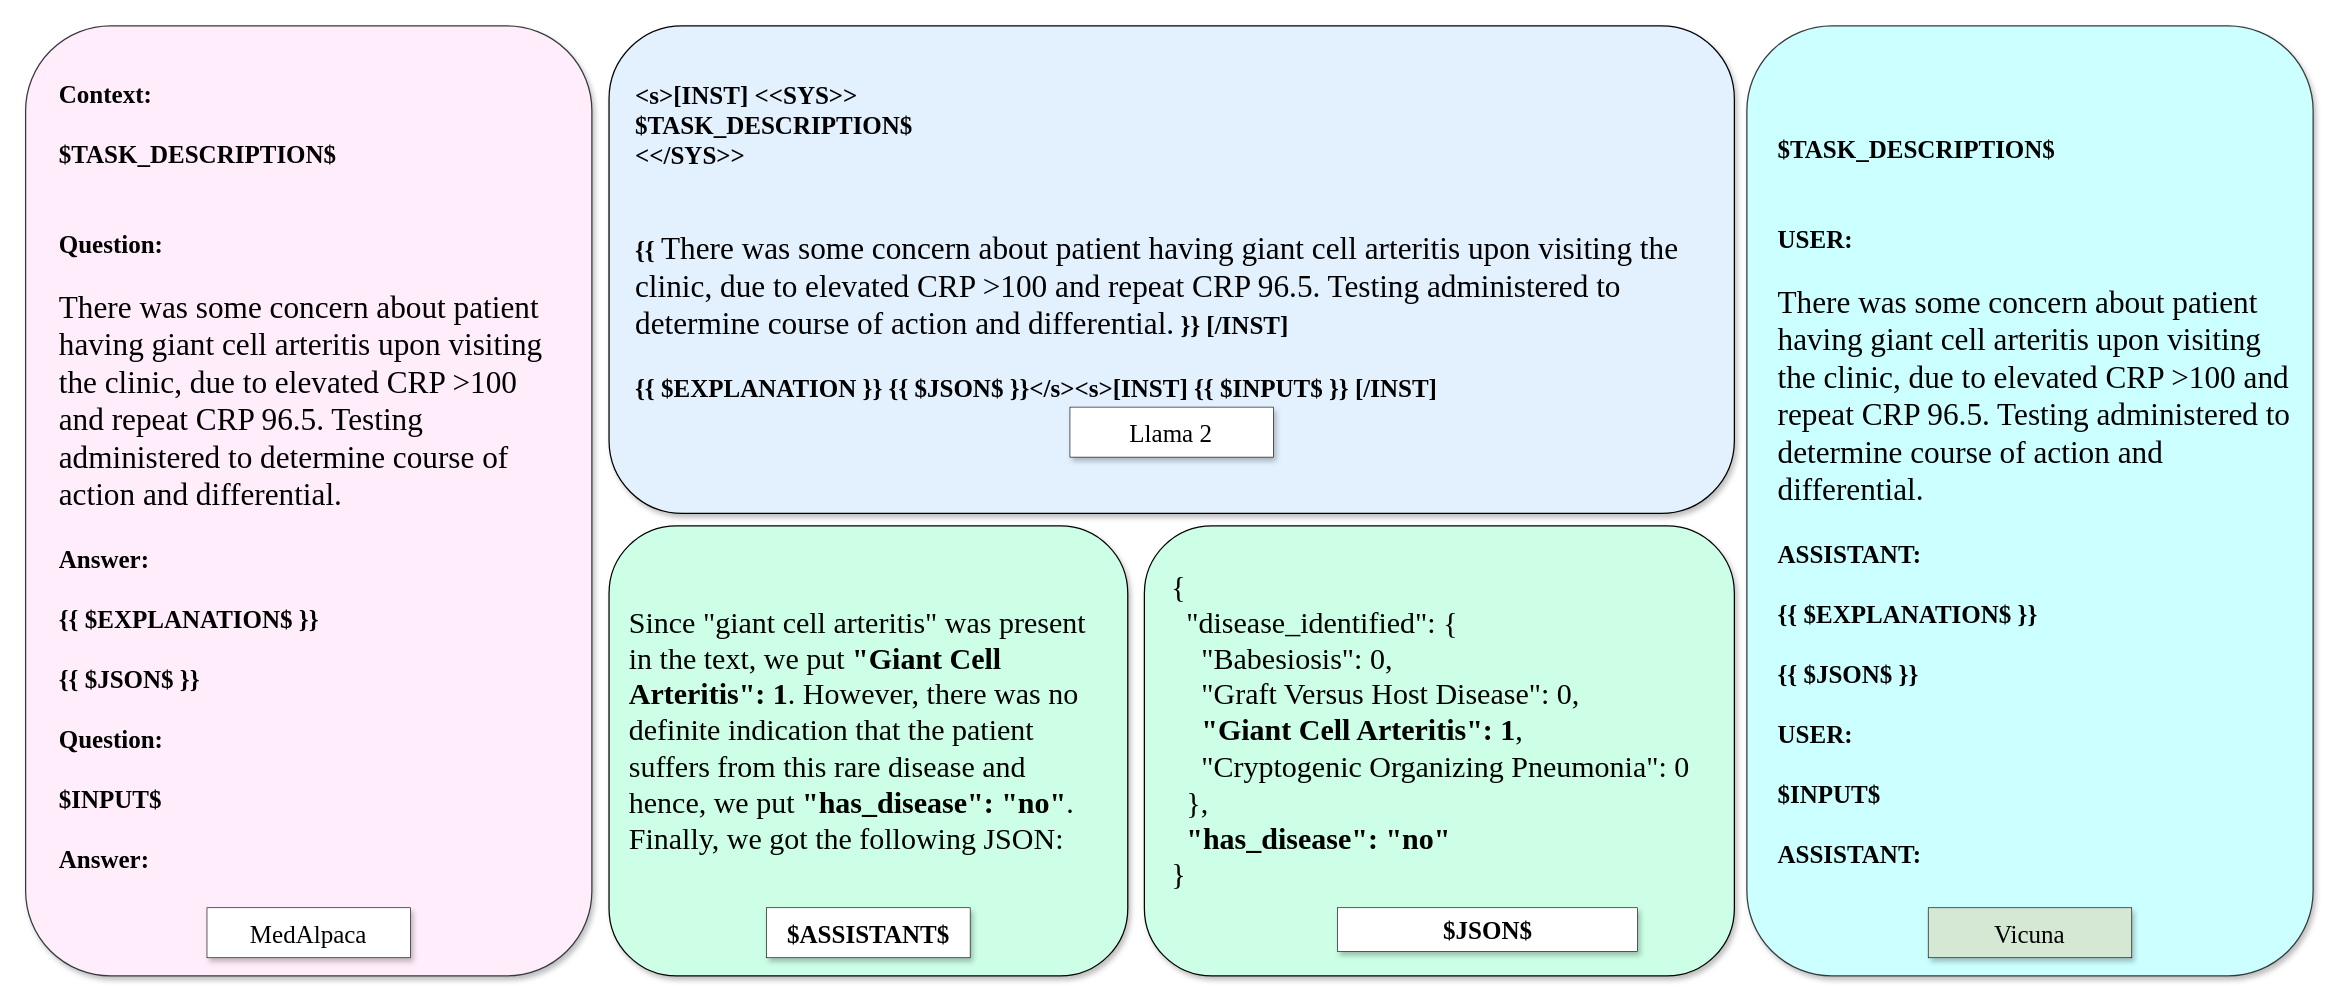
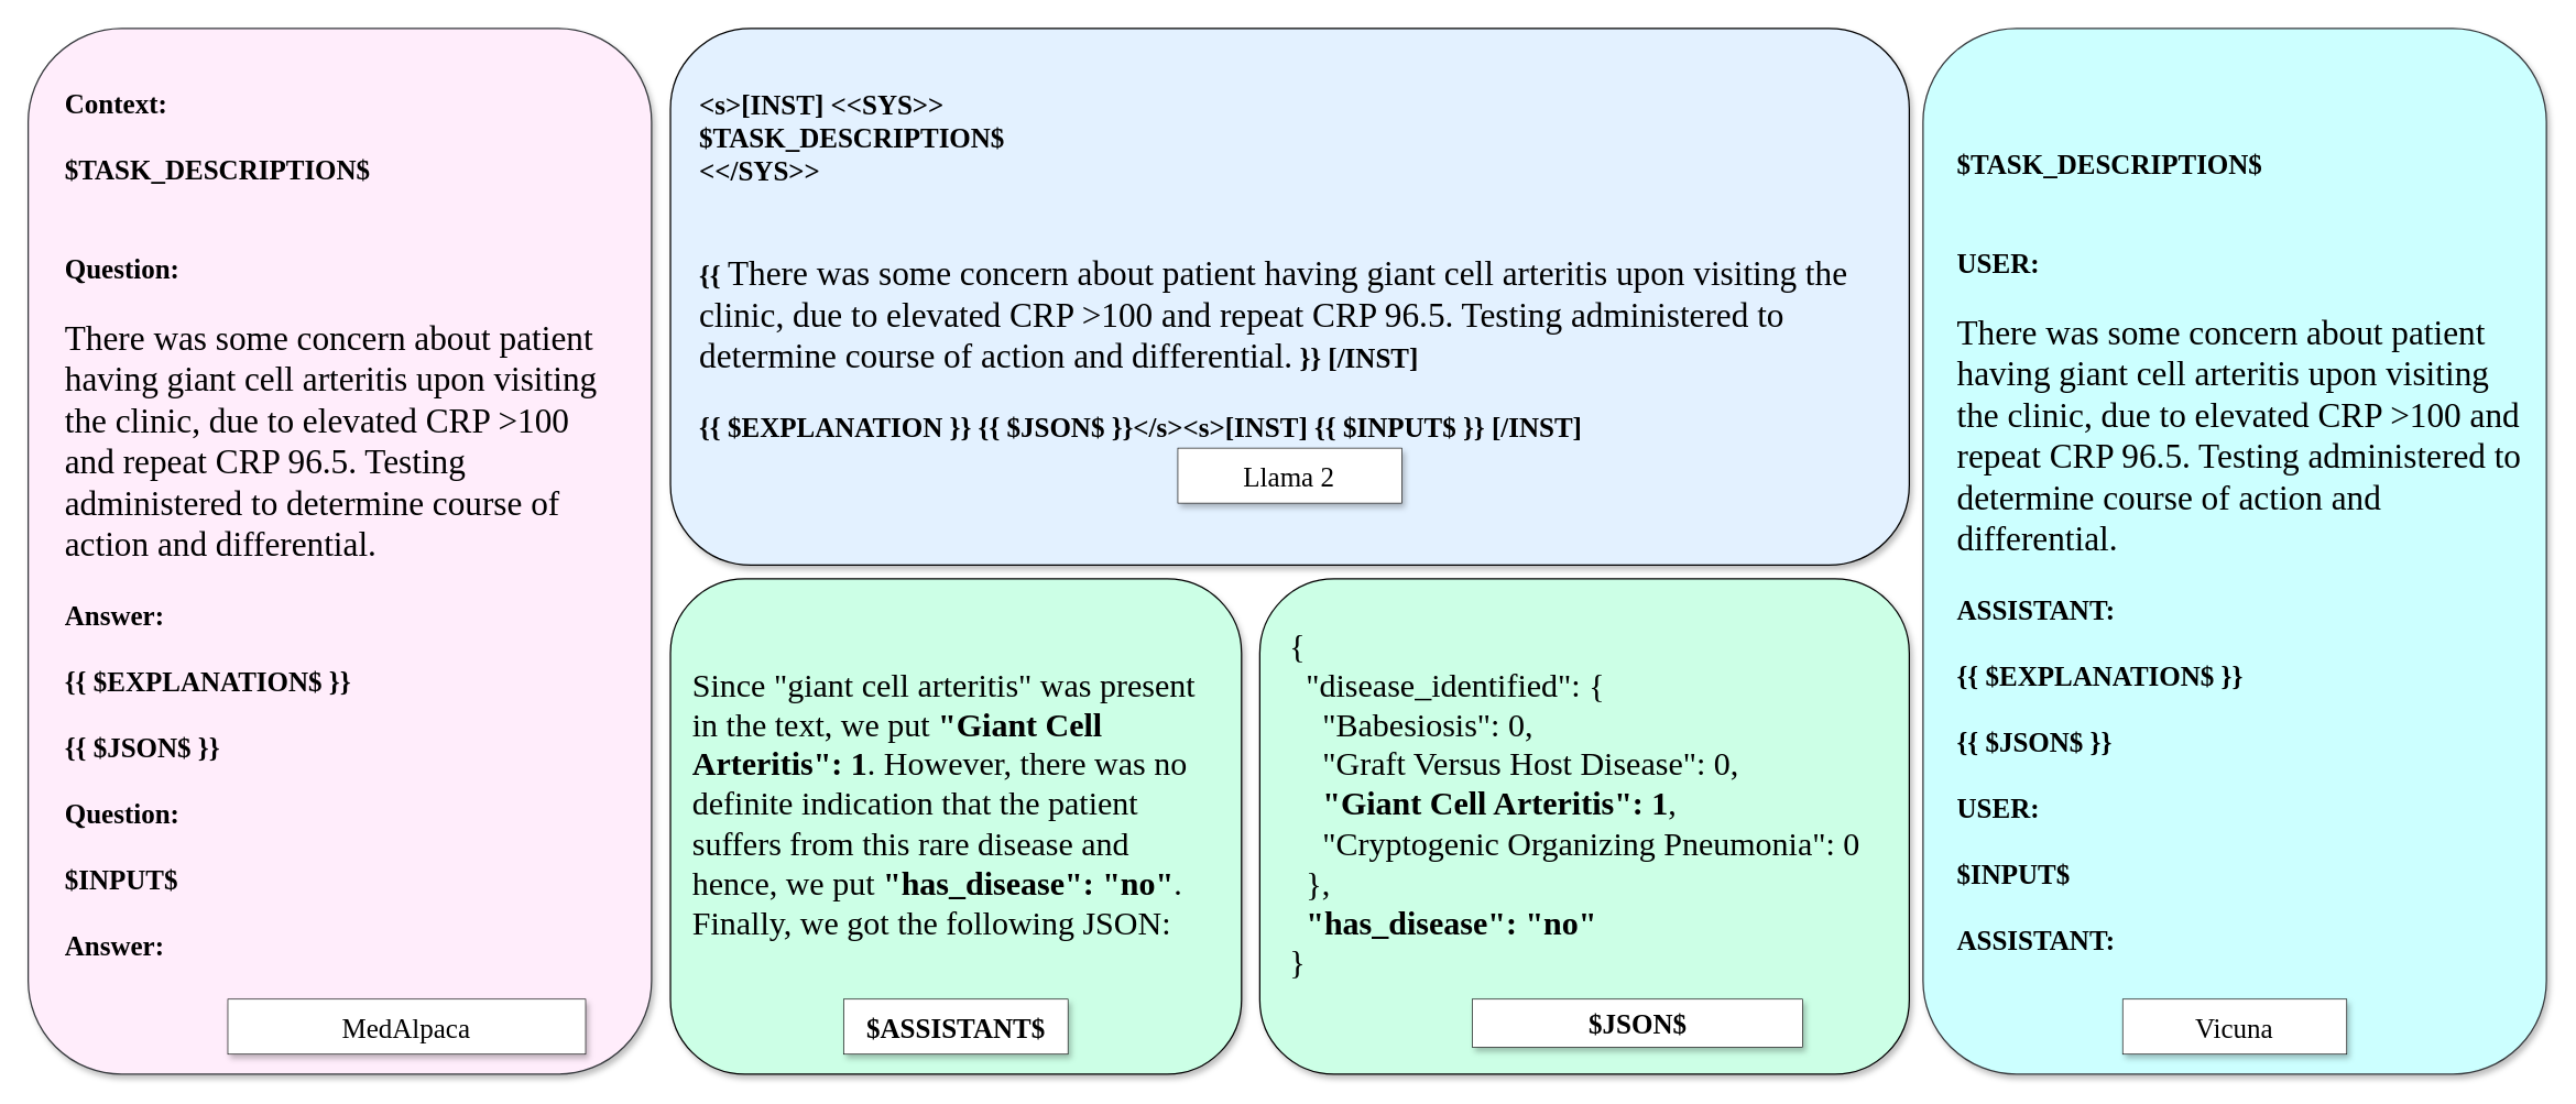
- <mxCell id="10" value="&lt;font style=&quot;font-size: 20px;&quot; face=&quot;Comic Neue&quot;&gt;MedAlpaca&lt;/font&gt;" style="rounded=0;whiteSpace=wrap;html=1;strokeWidth=0.5;shadow=1;fontStyle=0" parent="1" vertex="1"><mxGeometry x="165.09" y="725.5" width="162.82" height="40" as="geometry" /></mxCell>
+ <mxCell id="10" value="&lt;font style=&quot;font-size: 20px;&quot; face=&quot;Comic Neue&quot;&gt;MedAlpaca&lt;/font&gt;" style="rounded=0;whiteSpace=wrap;html=1;strokeWidth=0.5;shadow=1;fontStyle=0" parent="1" vertex="1"><mxGeometry x="165.09" y="725.5" width="260" height="40" as="geometry" /></mxCell>
- <mxCell id="12" value="&lt;font style=&quot;font-size: 20px;&quot; face=&quot;Comic Neue&quot;&gt;Vicuna&lt;/font&gt;" style="rounded=0;whiteSpace=wrap;html=1;strokeWidth=0.5;shadow=1;fontStyle=0;fillColor=#d5e8d4;" parent="1" vertex="1"><mxGeometry x="1542.09" y="725.5" width="162.82" height="40" as="geometry" /></mxCell>
+ <mxCell id="12" value="&lt;font style=&quot;font-size: 20px;&quot; face=&quot;Comic Neue&quot;&gt;Vicuna&lt;/font&gt;" style="rounded=0;whiteSpace=wrap;html=1;strokeWidth=0.5;shadow=1;fontStyle=0" parent="1" vertex="1"><mxGeometry x="1542.09" y="725.5" width="162.82" height="40" as="geometry" /></mxCell>
